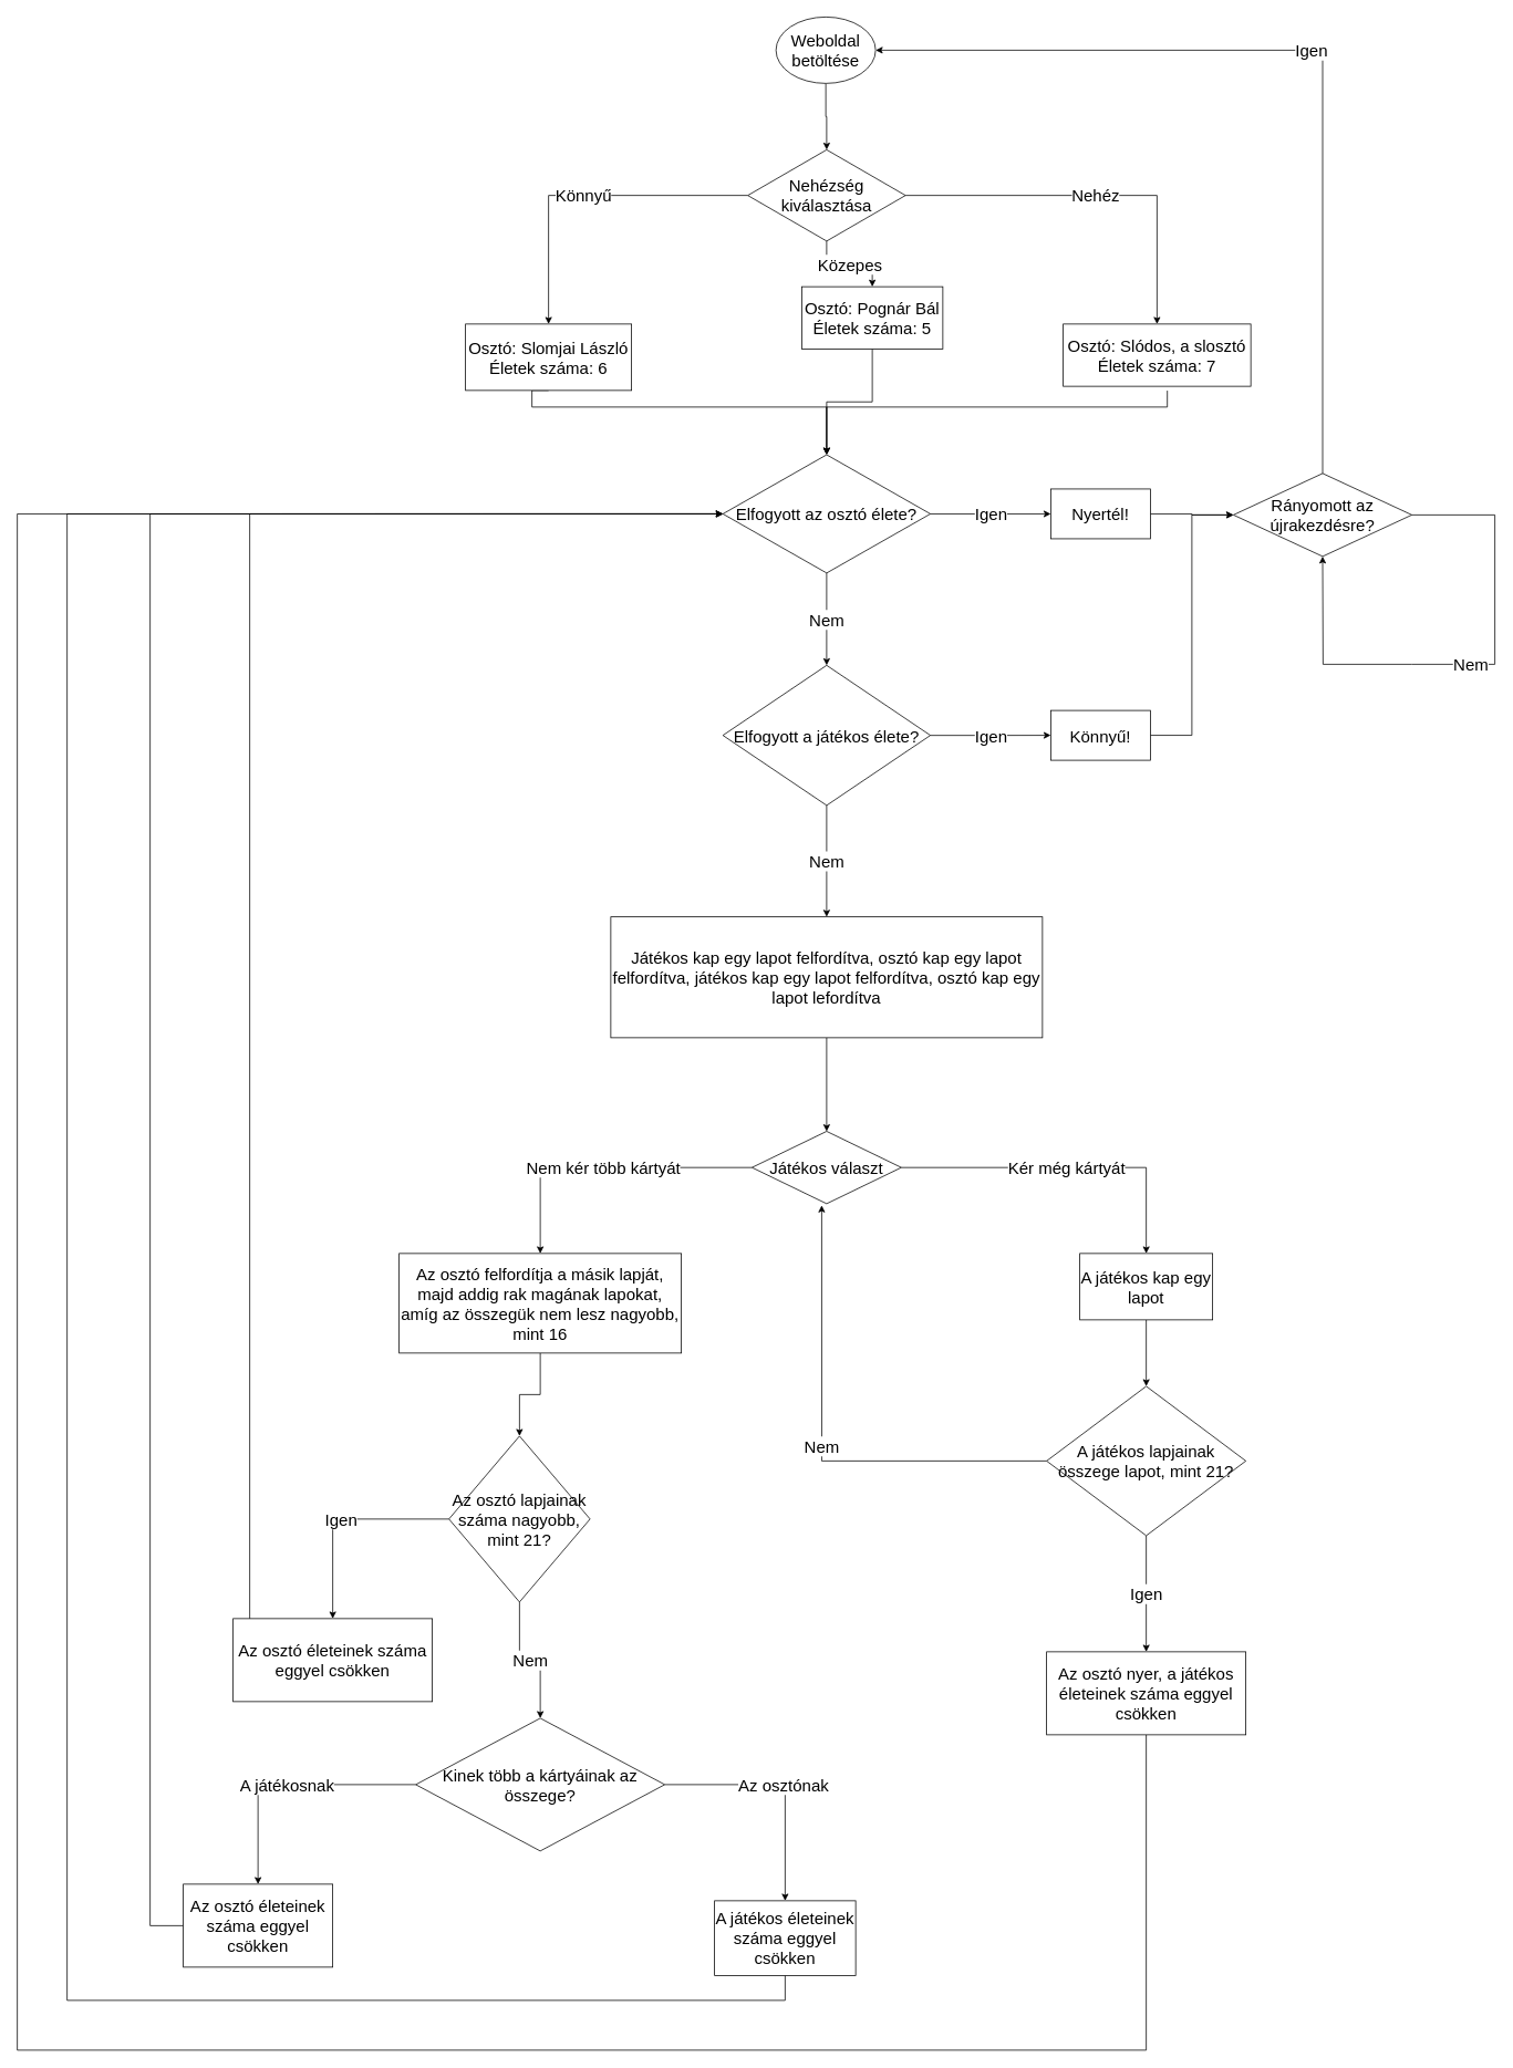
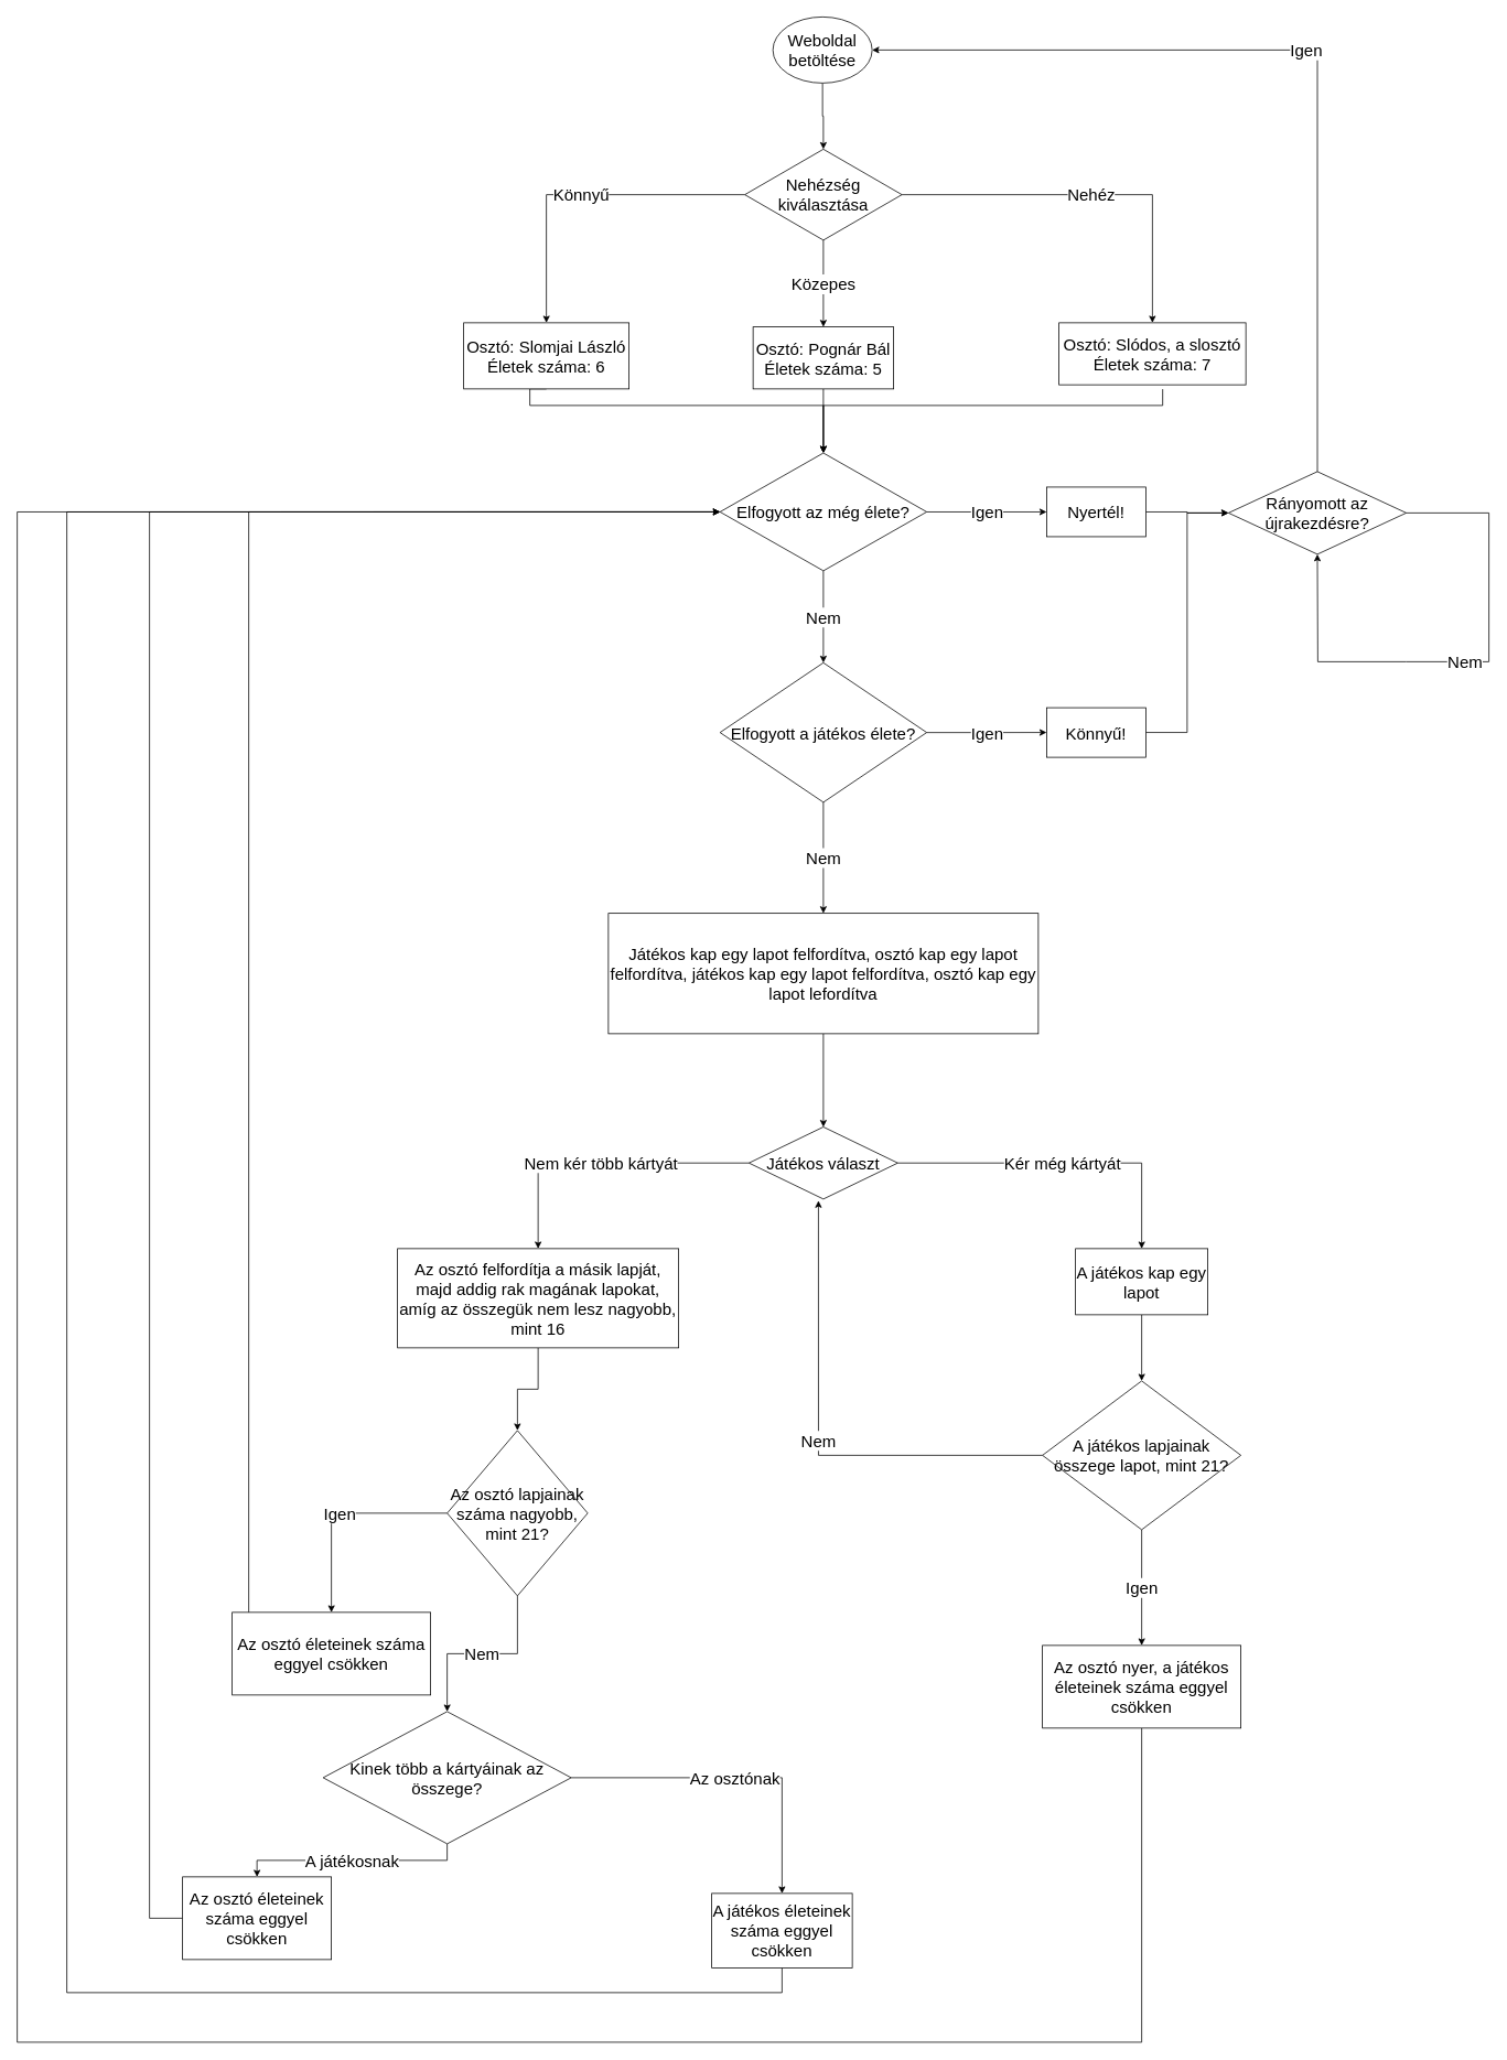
- <mxCell id="9" value="&lt;font style=&quot;font-size: 20px;&quot;&gt;Osztó: Pognár Bál&lt;/font&gt;&lt;div style=&quot;font-size: 20px;&quot;&gt;&lt;font style=&quot;font-size: 20px;&quot;&gt;Életek száma: 5&lt;/font&gt;&lt;/div&gt;" style="whiteSpace=wrap;html=1;" parent="1" vertex="1"><mxGeometry x="965" y="345" width="170" height="75" as="geometry" /></mxCell>
+ <mxCell id="9" value="&lt;font style=&quot;font-size: 20px;&quot;&gt;Osztó: Pognár Bál&lt;/font&gt;&lt;div style=&quot;font-size: 20px;&quot;&gt;&lt;font style=&quot;font-size: 20px;&quot;&gt;Életek száma: 5&lt;/font&gt;&lt;/div&gt;" style="whiteSpace=wrap;html=1;" parent="1" vertex="1"><mxGeometry x="910" y="395" width="170" height="75" as="geometry" /></mxCell>
- <mxCell id="16" value="&lt;font style=&quot;font-size: 20px;&quot;&gt;Elfogyott az osztó élete?&lt;/font&gt;" style="rhombus;whiteSpace=wrap;html=1;" parent="1" vertex="1"><mxGeometry x="870" y="547.5" width="250" height="142.5" as="geometry" /></mxCell>
+ <mxCell id="16" value="&lt;font style=&quot;font-size: 20px;&quot;&gt;Elfogyott az még élete?&lt;/font&gt;" style="rhombus;whiteSpace=wrap;html=1;" parent="1" vertex="1"><mxGeometry x="870" y="547.5" width="250" height="142.5" as="geometry" /></mxCell>
- <mxCell id="48" value="&lt;font style=&quot;font-size: 20px;&quot;&gt;Kinek több a kártyáinak az összege?&lt;/font&gt;" style="rhombus;whiteSpace=wrap;html=1;" vertex="1" parent="1"><mxGeometry x="500" y="2070" width="300" height="160" as="geometry" /></mxCell>
+ <mxCell id="48" value="&lt;font style=&quot;font-size: 20px;&quot;&gt;Kinek több a kártyáinak az összege?&lt;/font&gt;" style="rhombus;whiteSpace=wrap;html=1;" vertex="1" parent="1"><mxGeometry x="390" y="2070" width="300" height="160" as="geometry" /></mxCell>
